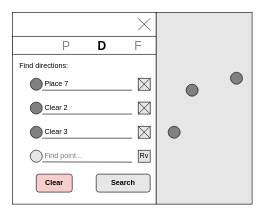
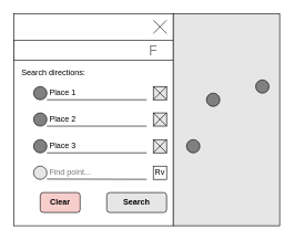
- <mxCell id="17" value="P" style="text;html=1;strokeColor=none;fillColor=none;align=center;verticalAlign=middle;whiteSpace=wrap;rounded=0;fontStyle=0;fontSize=20;fontColor=#808080;" parent="1" vertex="1"><mxGeometry x="80" y="60" width="60" height="30" as="geometry" /></mxCell>
- <mxCell id="16" value="D" style="text;html=1;strokeColor=none;fillColor=none;align=center;verticalAlign=middle;whiteSpace=wrap;rounded=0;fontStyle=1;fontSize=20;" parent="1" vertex="1"><mxGeometry x="140" y="60" width="60" height="30" as="geometry" /></mxCell>
- <mxCell id="8" value="Find directions:" style="text;html=1;strokeColor=none;fillColor=none;align=left;verticalAlign=middle;whiteSpace=wrap;rounded=0;" parent="1" vertex="1"><mxGeometry x="30" y="100" width="220" height="20" as="geometry" /></mxCell>
+ <mxCell id="8" value="Search directions:" style="text;html=1;strokeColor=none;fillColor=none;align=left;verticalAlign=middle;whiteSpace=wrap;rounded=0;" parent="1" vertex="1"><mxGeometry x="30" y="100" width="220" height="20" as="geometry" /></mxCell>
- <mxCell id="21" value="Place 7" style="text;html=1;strokeColor=none;fillColor=none;align=left;verticalAlign=middle;whiteSpace=wrap;rounded=0;fontColor=#000000;spacingLeft=2;" parent="1" vertex="1"><mxGeometry x="70" y="130" width="150" height="20" as="geometry" /></mxCell>
+ <mxCell id="21" value="Place 1" style="text;html=1;strokeColor=none;fillColor=none;align=left;verticalAlign=middle;whiteSpace=wrap;rounded=0;fontColor=#000000;spacingLeft=2;" parent="1" vertex="1"><mxGeometry x="70" y="130" width="150" height="20" as="geometry" /></mxCell>
- <mxCell id="29" value="Clear&amp;nbsp;2" style="text;html=1;strokeColor=none;fillColor=none;align=left;verticalAlign=middle;whiteSpace=wrap;rounded=0;fontColor=#000000;spacingLeft=2;" parent="1" vertex="1"><mxGeometry x="70" y="169.76" width="150" height="20" as="geometry" /></mxCell>
+ <mxCell id="29" value="Place&amp;nbsp;2" style="text;html=1;strokeColor=none;fillColor=none;align=left;verticalAlign=middle;whiteSpace=wrap;rounded=0;fontColor=#000000;spacingLeft=2;" parent="1" vertex="1"><mxGeometry x="70" y="169.76" width="150" height="20" as="geometry" /></mxCell>
- <mxCell id="36" value="Clear&amp;nbsp;3" style="text;html=1;strokeColor=none;fillColor=none;align=left;verticalAlign=middle;whiteSpace=wrap;rounded=0;fontColor=#000000;spacingLeft=2;" parent="1" vertex="1"><mxGeometry x="70" y="210.09" width="150" height="20" as="geometry" /></mxCell>
+ <mxCell id="36" value="Place&amp;nbsp;3" style="text;html=1;strokeColor=none;fillColor=none;align=left;verticalAlign=middle;whiteSpace=wrap;rounded=0;fontColor=#000000;spacingLeft=2;" parent="1" vertex="1"><mxGeometry x="70" y="210.09" width="150" height="20" as="geometry" /></mxCell>
- <mxCell id="15" value="Rv" style="rounded=0;whiteSpace=wrap;html=1;fillColor=#E6E6E6;" parent="1" vertex="1"><mxGeometry x="230" y="250.09" width="20" height="20" as="geometry" /></mxCell>
+ <mxCell id="15" value="Rv" style="rounded=0;whiteSpace=wrap;html=1;fillColor=#ffffff;" parent="1" vertex="1"><mxGeometry x="230" y="250.09" width="20" height="20" as="geometry" /></mxCell>
